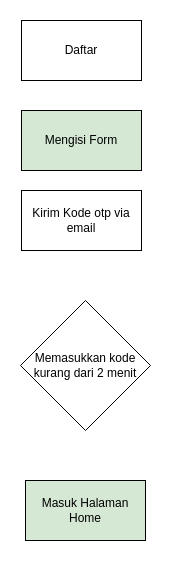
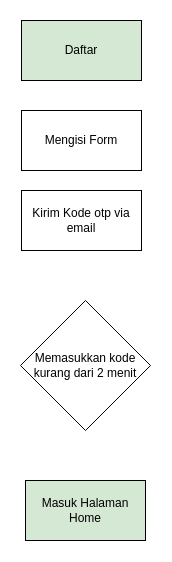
- <mxCell id="2" value="Daftar" style="rounded=0;whiteSpace=wrap;html=1;" vertex="1" parent="1"><mxGeometry x="21" y="20" width="120" height="60" as="geometry" /></mxCell>
+ <mxCell id="2" value="Daftar" style="rounded=0;whiteSpace=wrap;html=1;fillColor=#d5e8d4;" vertex="1" parent="1"><mxGeometry x="21" y="20" width="120" height="60" as="geometry" /></mxCell>
- <mxCell id="3" value="Mengisi Form" style="rounded=0;whiteSpace=wrap;html=1;fillColor=#d5e8d4;" vertex="1" parent="1"><mxGeometry x="21" y="110" width="120" height="60" as="geometry" /></mxCell>
+ <mxCell id="3" value="Mengisi Form" style="rounded=0;whiteSpace=wrap;html=1;" vertex="1" parent="1"><mxGeometry x="21" y="110" width="120" height="60" as="geometry" /></mxCell>
